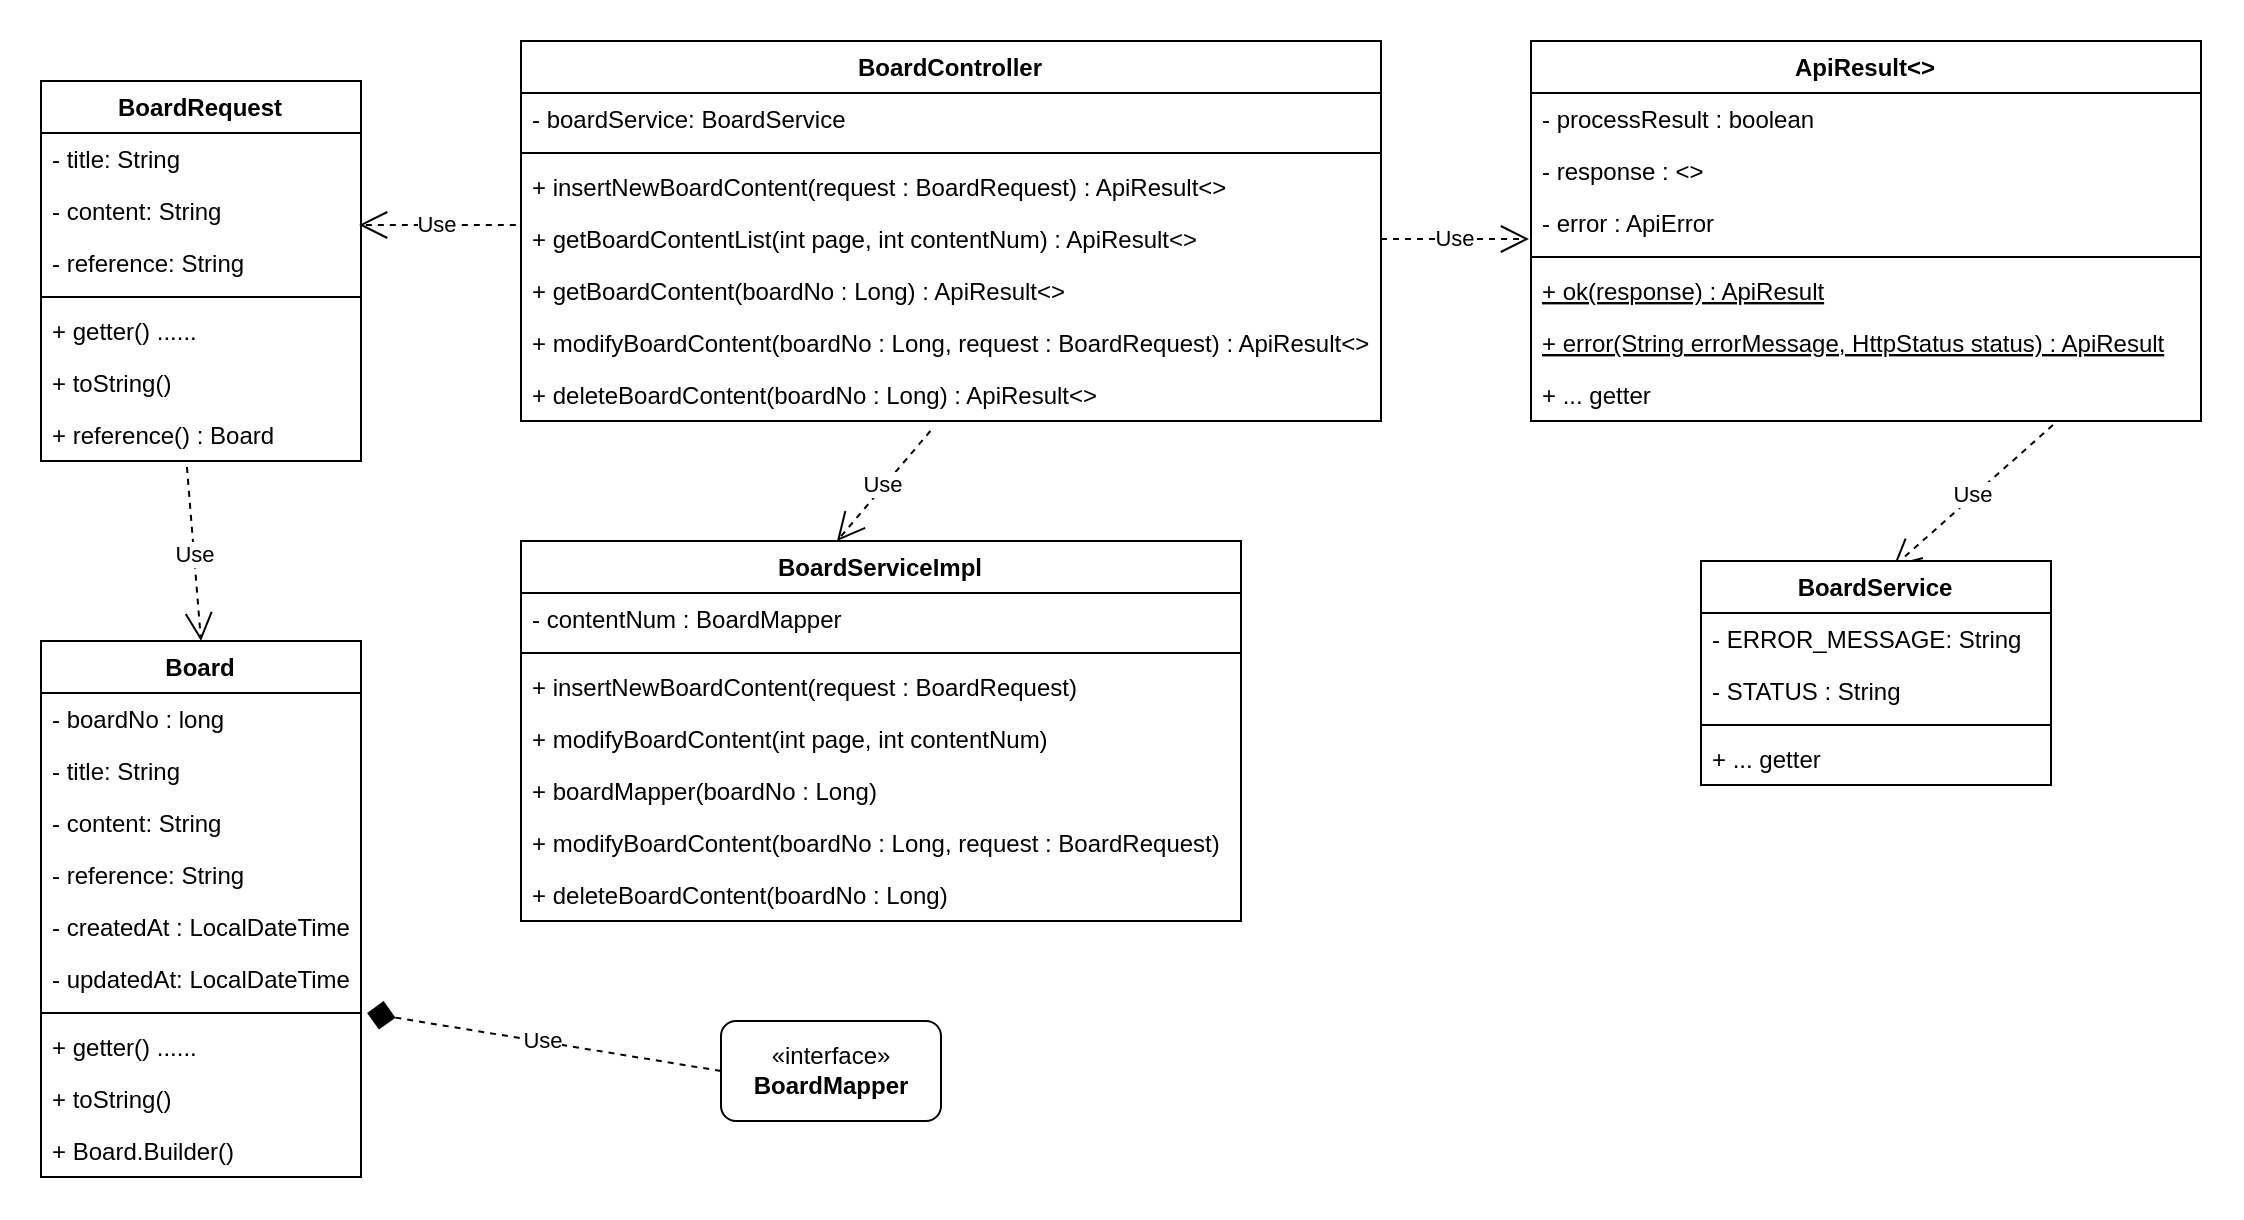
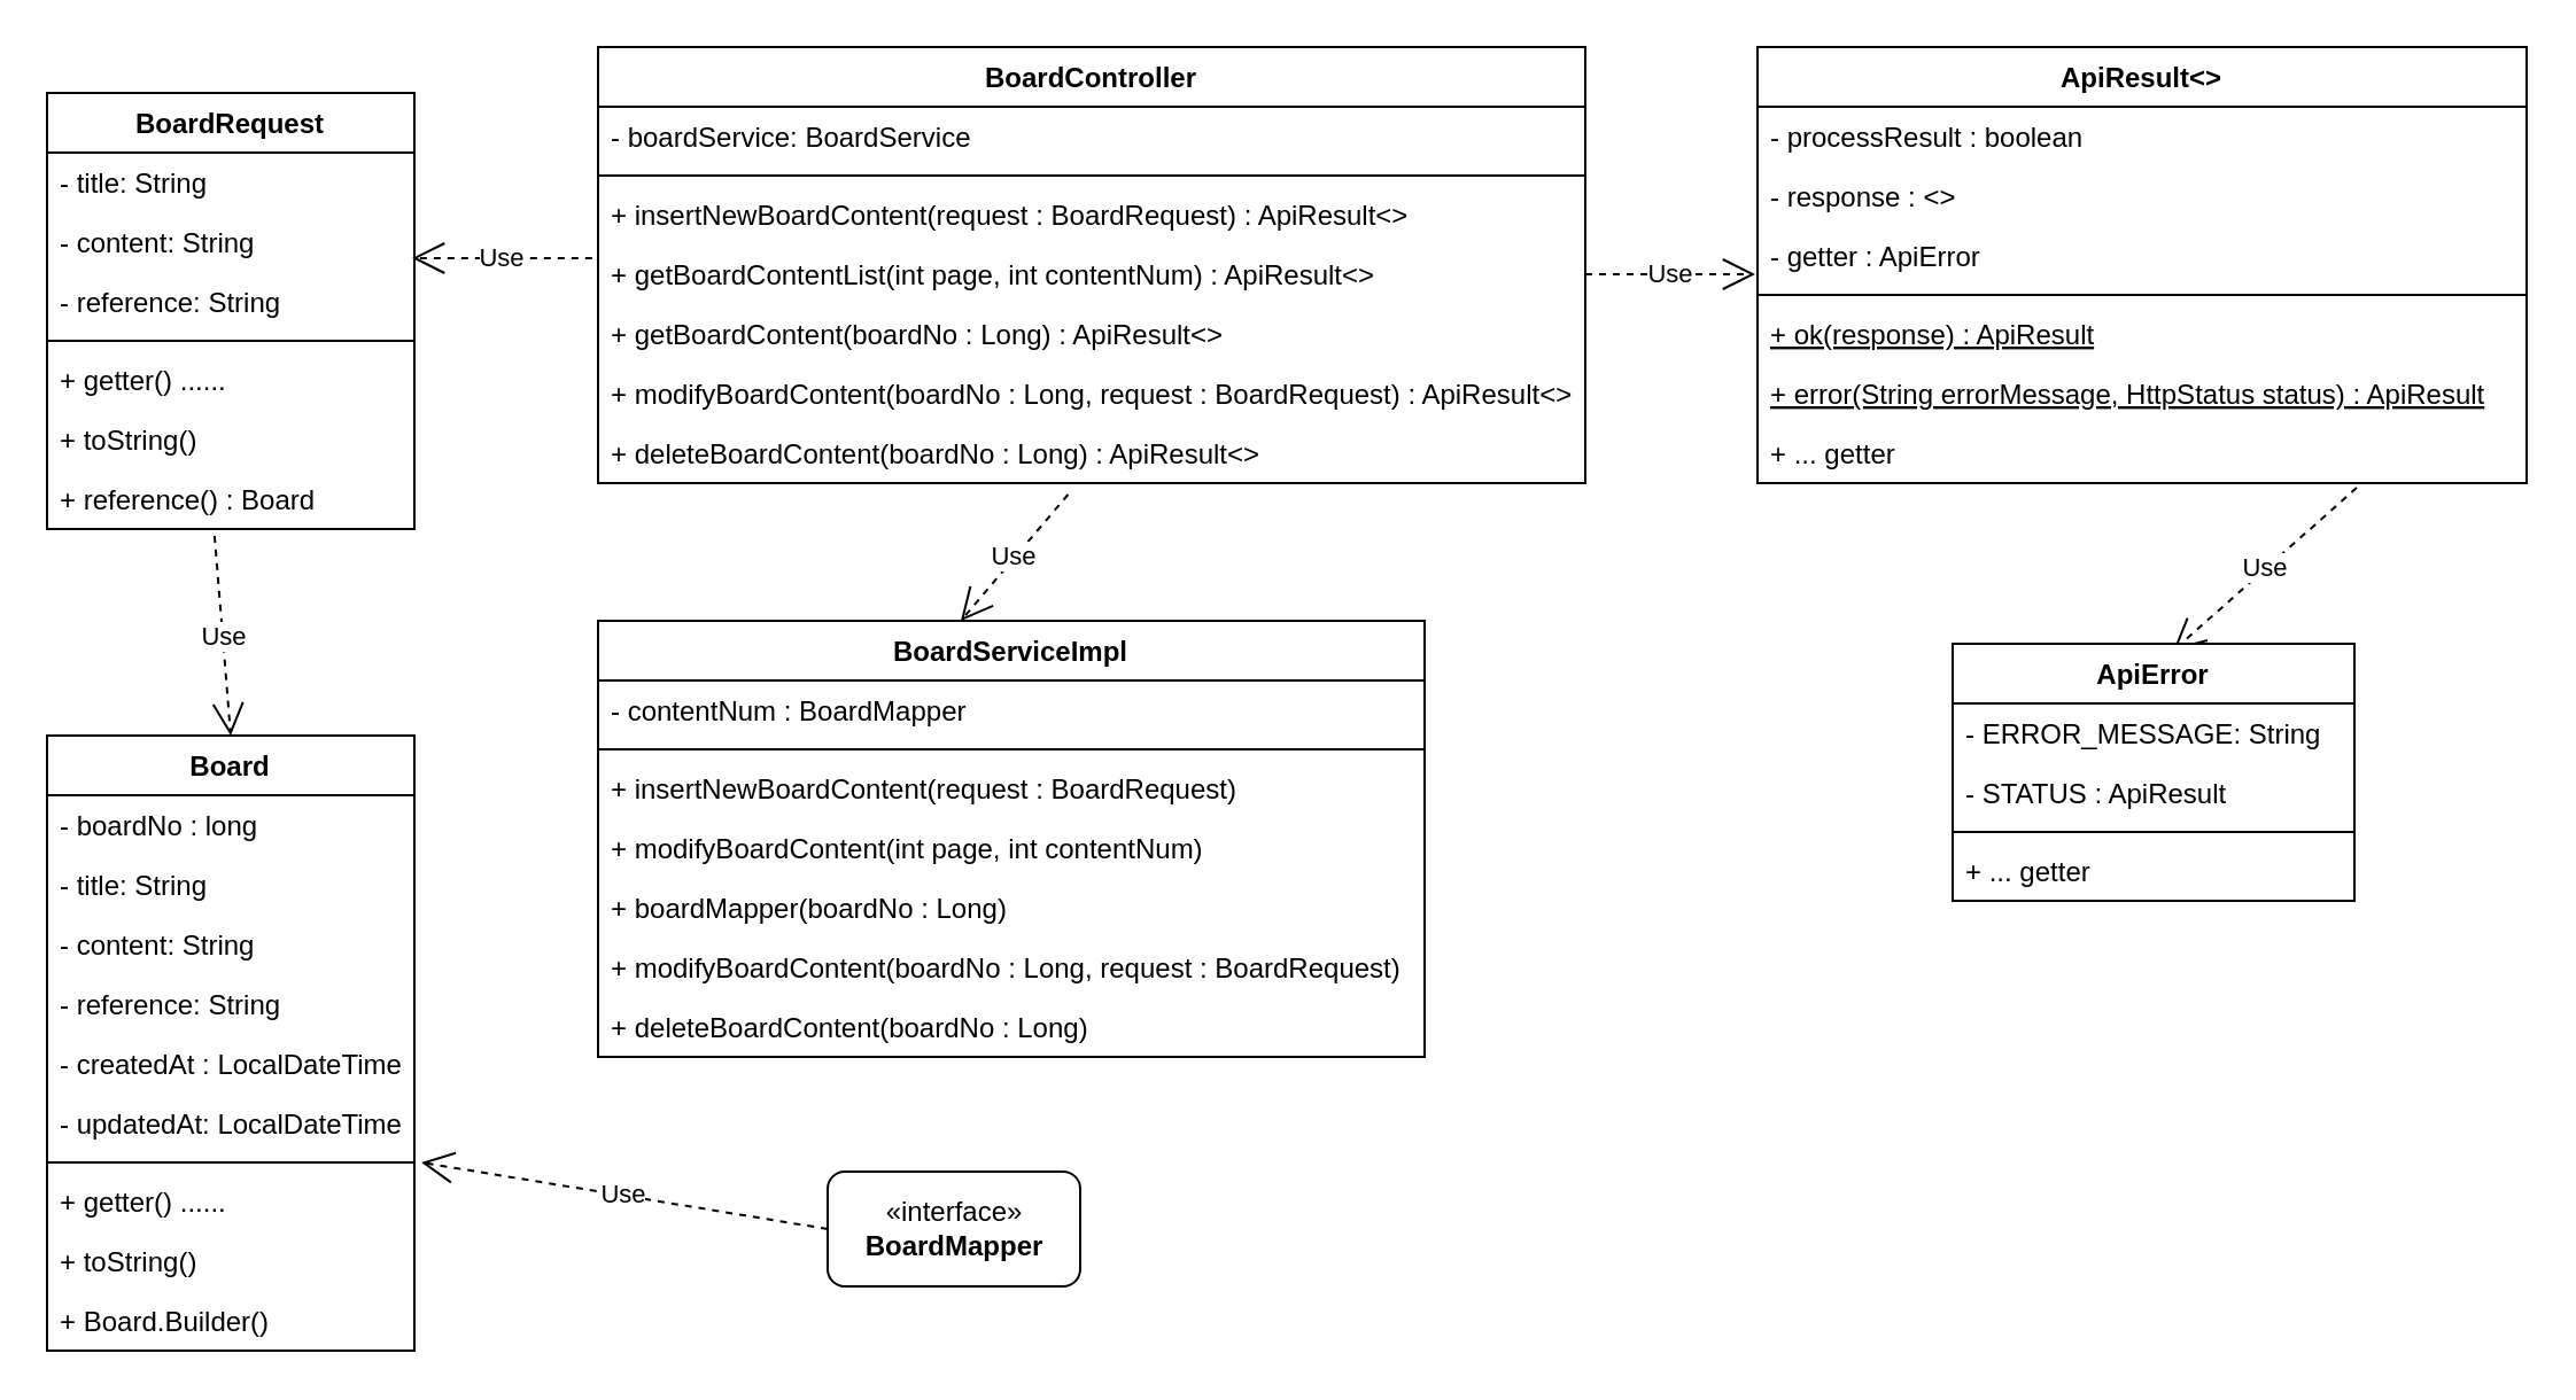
- <mxCell id="51" value="- error : ApiError" style="text;strokeColor=none;fillColor=none;align=left;verticalAlign=top;spacingLeft=4;spacingRight=4;overflow=hidden;rotatable=0;points=[[0,0.5],[1,0.5]];portConstraint=eastwest;" parent="48" vertex="1"><mxGeometry y="78" width="335" height="26" as="geometry" /></mxCell>
+ <mxCell id="51" value="- getter : ApiError" style="text;strokeColor=none;fillColor=none;align=left;verticalAlign=top;spacingLeft=4;spacingRight=4;overflow=hidden;rotatable=0;points=[[0,0.5],[1,0.5]];portConstraint=eastwest;" parent="48" vertex="1"><mxGeometry y="78" width="335" height="26" as="geometry" /></mxCell>
- <mxCell id="43" value="BoardService" style="swimlane;fontStyle=1;align=center;verticalAlign=top;childLayout=stackLayout;horizontal=1;startSize=26;horizontalStack=0;resizeParent=1;resizeParentMax=0;resizeLast=0;collapsible=1;marginBottom=0;" parent="1" vertex="1"><mxGeometry x="850" y="280" width="175" height="112" as="geometry" /></mxCell>
+ <mxCell id="43" value="ApiError" style="swimlane;fontStyle=1;align=center;verticalAlign=top;childLayout=stackLayout;horizontal=1;startSize=26;horizontalStack=0;resizeParent=1;resizeParentMax=0;resizeLast=0;collapsible=1;marginBottom=0;" parent="1" vertex="1"><mxGeometry x="850" y="280" width="175" height="112" as="geometry" /></mxCell>
- <mxCell id="45" value="- STATUS : String" style="text;strokeColor=none;fillColor=none;align=left;verticalAlign=top;spacingLeft=4;spacingRight=4;overflow=hidden;rotatable=0;points=[[0,0.5],[1,0.5]];portConstraint=eastwest;fontStyle=0" parent="43" vertex="1"><mxGeometry y="52" width="175" height="26" as="geometry" /></mxCell>
+ <mxCell id="45" value="- STATUS : ApiResult" style="text;strokeColor=none;fillColor=none;align=left;verticalAlign=top;spacingLeft=4;spacingRight=4;overflow=hidden;rotatable=0;points=[[0,0.5],[1,0.5]];portConstraint=eastwest;fontStyle=0" parent="43" vertex="1"><mxGeometry y="52" width="175" height="26" as="geometry" /></mxCell>
- <mxCell id="6" value="Use" style="endArrow=diamond;endSize=12;dashed=1;html=1;entryX=1.019;entryY=1.154;entryDx=0;entryDy=0;entryPerimeter=0;exitX=0;exitY=0.5;exitDx=0;exitDy=0;" parent="1" source="5" target="30" edge="1"><mxGeometry width="160" relative="1" as="geometry"><mxPoint x="300" y="644.01" as="sourcePoint" /><mxPoint x="300.08" y="559.998" as="targetPoint" /></mxGeometry></mxCell>
+ <mxCell id="6" value="Use" style="endArrow=open;endSize=12;dashed=1;html=1;entryX=1.019;entryY=1.154;entryDx=0;entryDy=0;entryPerimeter=0;exitX=0;exitY=0.5;exitDx=0;exitDy=0;" parent="1" source="5" target="30" edge="1"><mxGeometry width="160" relative="1" as="geometry"><mxPoint x="300" y="644.01" as="sourcePoint" /><mxPoint x="300.08" y="559.998" as="targetPoint" /></mxGeometry></mxCell>
